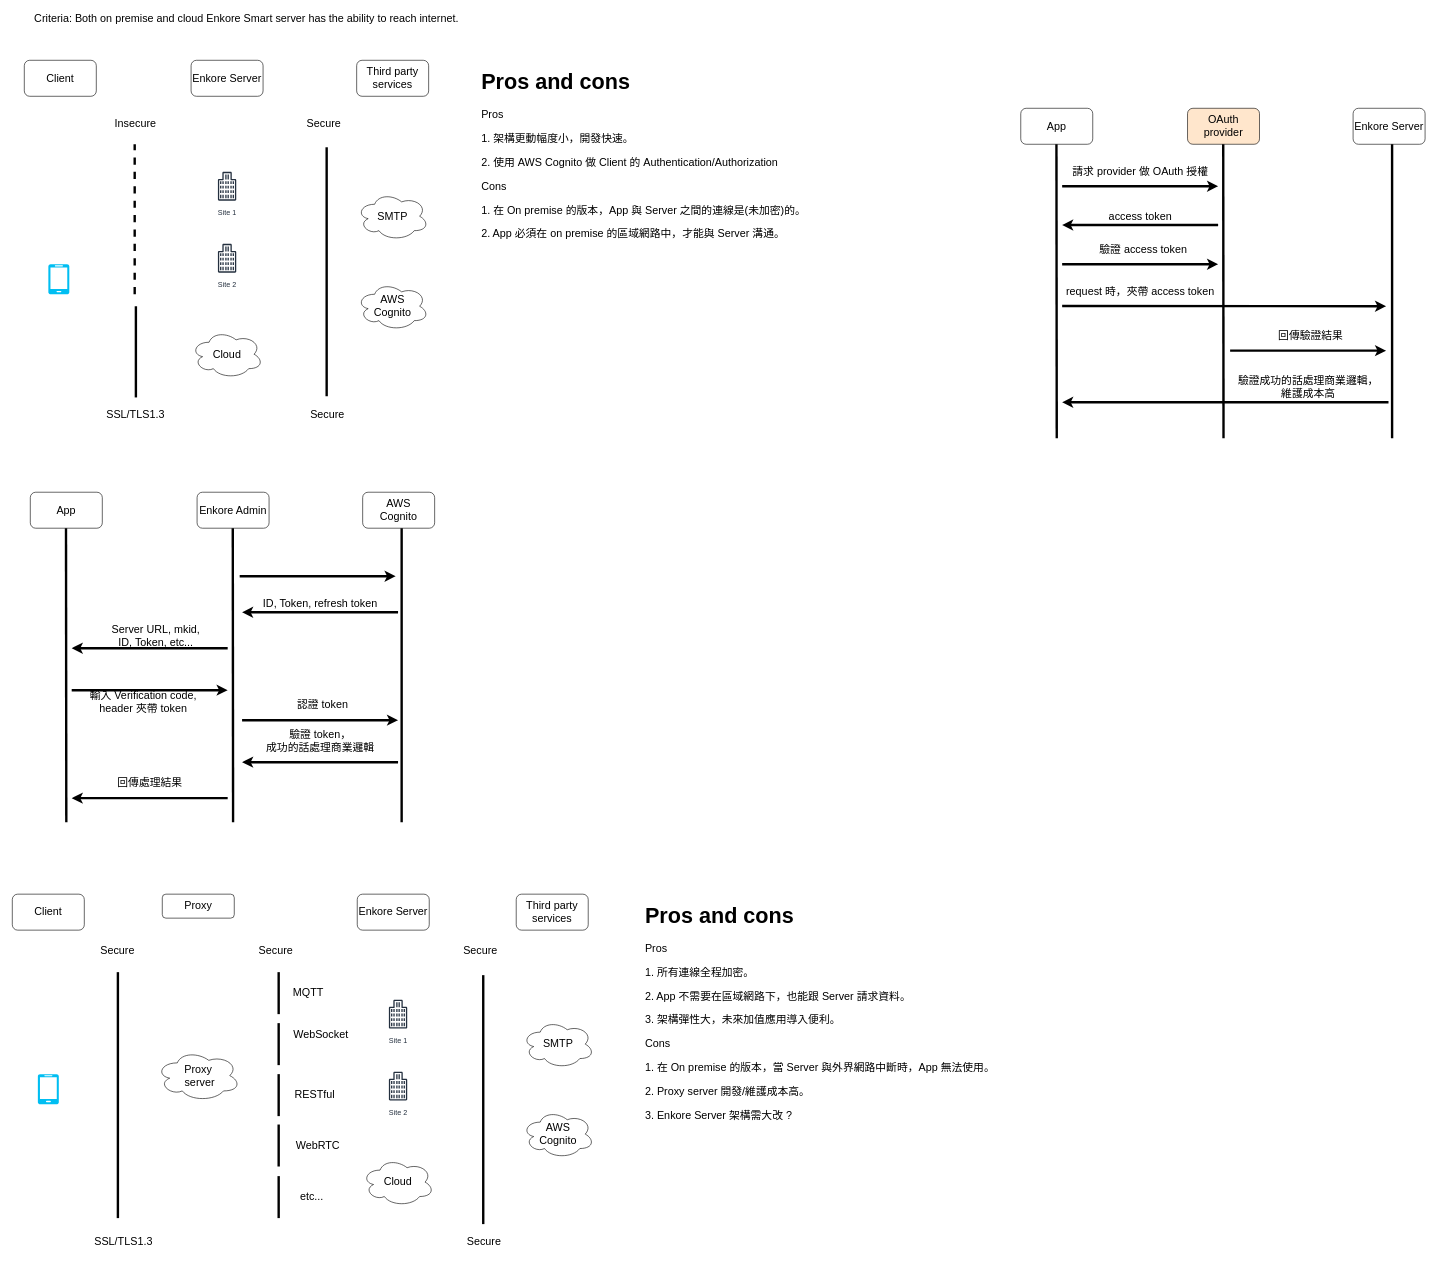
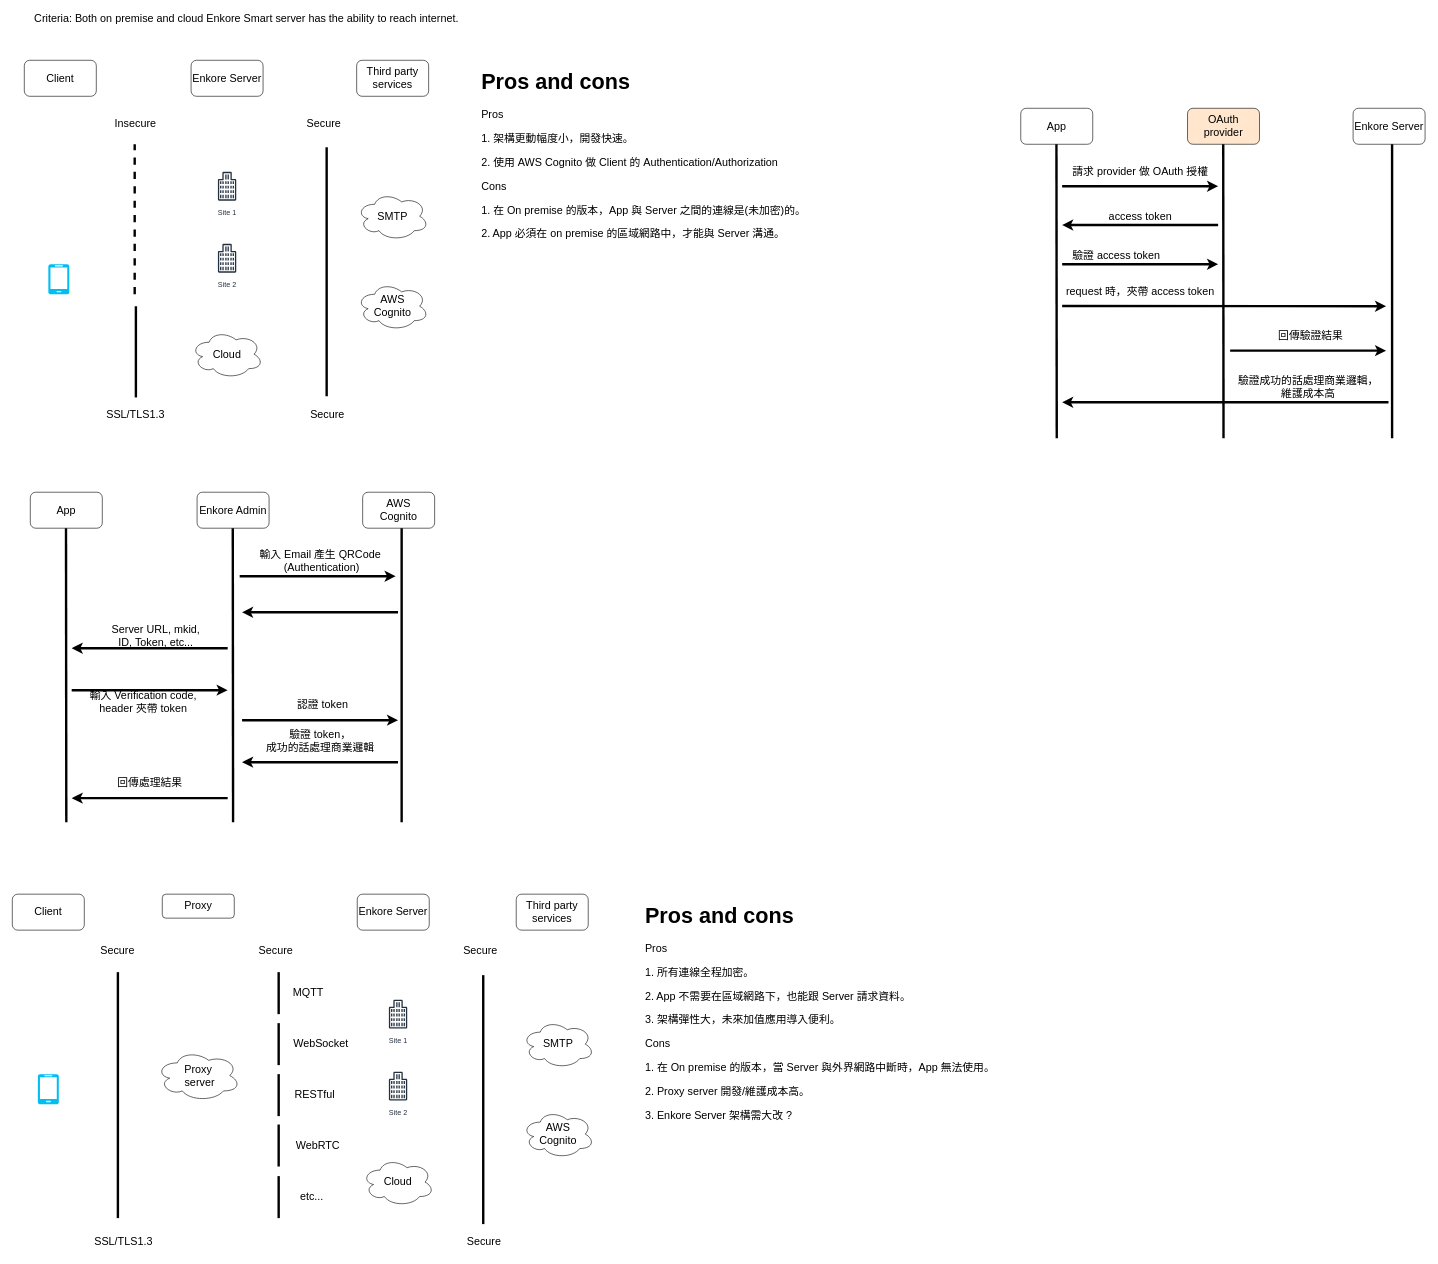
- <mxCell id="79" value="驗證 access token" style="text;html=1;align=center;verticalAlign=middle;resizable=0;points=[];autosize=1;strokeColor=none;fillColor=none;fontSize=18;" vertex="1" parent="1"><mxGeometry x="1825" y="400" width="160" height="30" as="geometry" /></mxCell>
+ <mxCell id="79" value="驗證 access token" style="text;html=1;align=center;verticalAlign=middle;resizable=0;points=[];autosize=1;strokeColor=none;fillColor=none;fontSize=18;" vertex="1" parent="1"><mxGeometry x="1780" y="410" width="160" height="30" as="geometry" /></mxCell>
+ <mxCell id="56" value="輸入 Email 產生 QRCode&lt;br&gt;&amp;nbsp;(Authentication)" style="text;html=1;align=center;verticalAlign=middle;resizable=0;points=[];autosize=1;strokeColor=none;fillColor=none;fontSize=18;" parent="1" vertex="1"><mxGeometry x="423" y="910" width="220" height="50" as="geometry" /></mxCell>
- <mxCell id="58" value="ID, Token, refresh token" style="text;html=1;align=center;verticalAlign=middle;resizable=0;points=[];autosize=1;strokeColor=none;fillColor=none;fontSize=18;" parent="1" vertex="1"><mxGeometry x="428" y="990" width="210" height="30" as="geometry" /></mxCell>
- <mxCell id="42" value="WebSocket" style="text;html=1;align=center;verticalAlign=middle;resizable=0;points=[];autosize=1;strokeColor=none;fillColor=none;fontSize=18;" parent="1" vertex="1"><mxGeometry x="479" y="1710" width="110" height="30" as="geometry" /></mxCell>
+ <mxCell id="42" value="WebSocket" style="text;html=1;align=center;verticalAlign=middle;resizable=0;points=[];autosize=1;strokeColor=none;fillColor=none;fontSize=18;" parent="1" vertex="1"><mxGeometry x="479" y="1725" width="110" height="30" as="geometry" /></mxCell>
